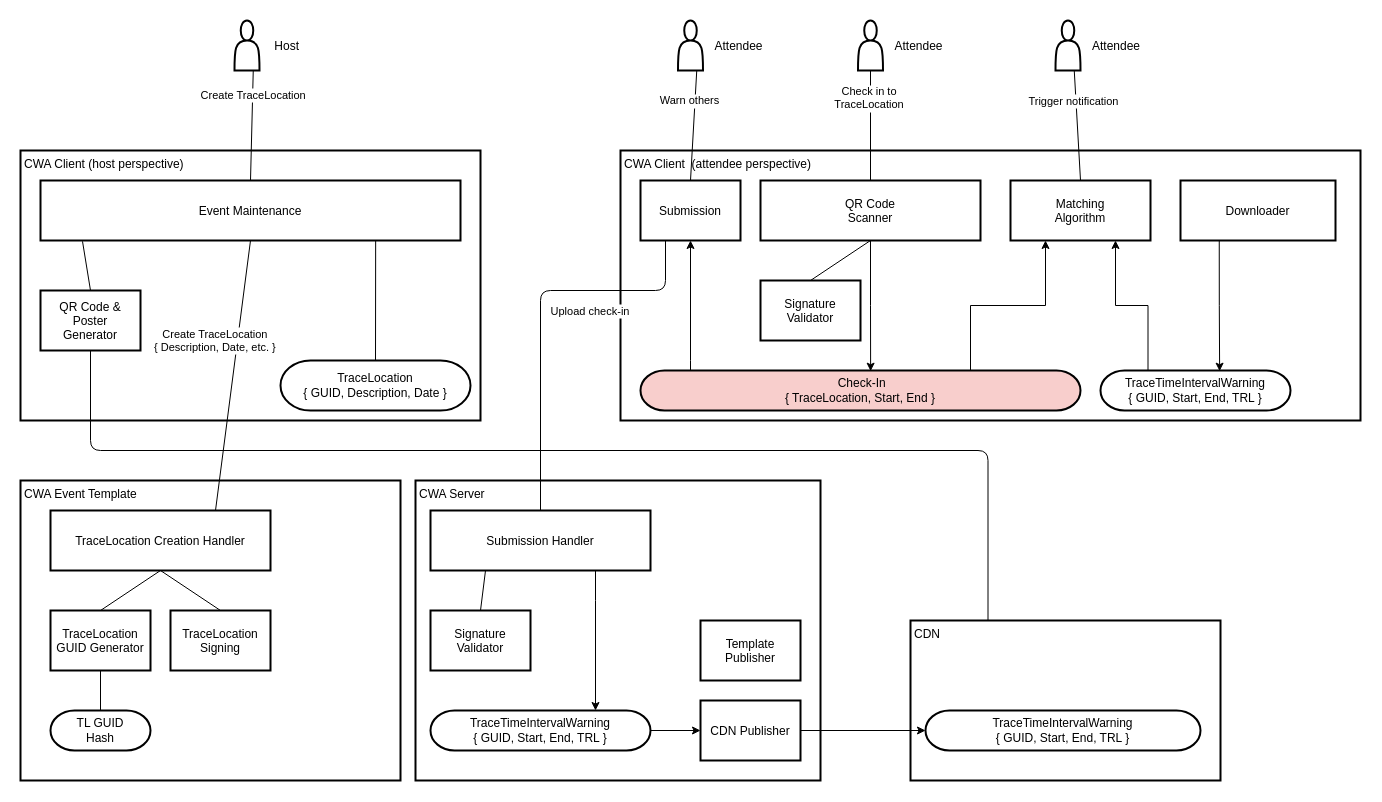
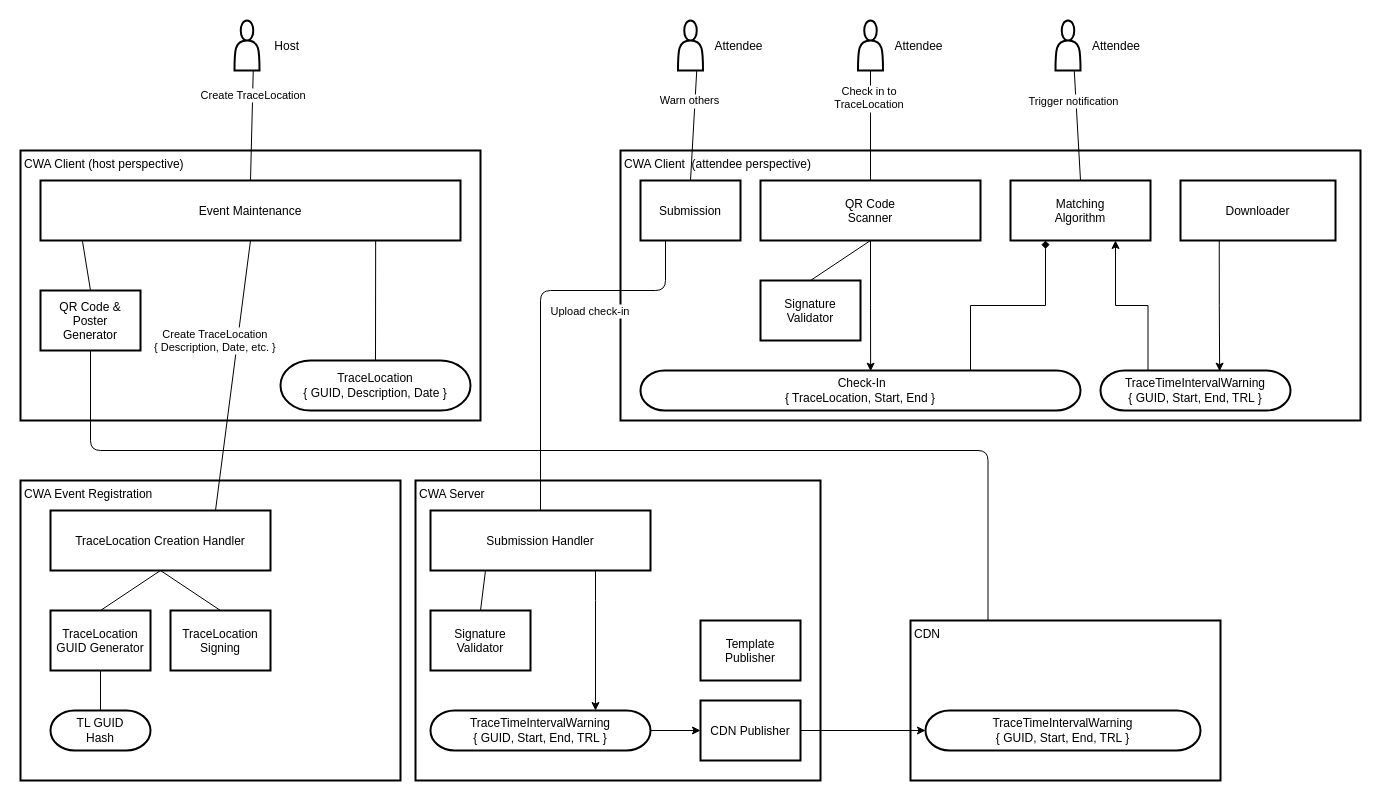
- <mxCell id="30" style="edgeStyle=orthogonalEdgeStyle;rounded=0;orthogonalLoop=1;jettySize=auto;html=1;exitX=0.75;exitY=0;exitDx=0;exitDy=0;entryX=0.25;entryY=1;entryDx=0;entryDy=0;" parent="1" source="8" target="31" edge="1"><mxGeometry relative="1" as="geometry" /></mxCell>
+ <mxCell id="30" style="edgeStyle=orthogonalEdgeStyle;rounded=0;orthogonalLoop=1;jettySize=auto;html=1;exitX=0.75;exitY=0;exitDx=0;exitDy=0;entryX=0.25;entryY=1;entryDx=0;entryDy=0;endArrow=diamond;" parent="1" source="8" target="31" edge="1"><mxGeometry relative="1" as="geometry" /></mxCell>
- <mxCell id="7" style="edgeStyle=orthogonalEdgeStyle;rounded=0;orthogonalLoop=1;jettySize=auto;html=1;entryX=0.5;entryY=1;entryDx=0;entryDy=0;" parent="1" source="8" target="41" edge="1"><mxGeometry relative="1" as="geometry"><Array as="points"><mxPoint x="690" y="360" /><mxPoint x="690" y="360" /></Array></mxGeometry></mxCell>
- <mxCell id="8" value="&amp;nbsp;Check-In&lt;br&gt;{ TraceLocation, Start, End }" style="rounded=1;whiteSpace=wrap;html=1;arcSize=60;strokeWidth=2;fillColor=#f8cecc;" parent="1" vertex="1"><mxGeometry x="640" y="370" width="440" height="40" as="geometry" /></mxCell>
+ <mxCell id="8" value="&amp;nbsp;Check-In&lt;br&gt;{ TraceLocation, Start, End }" style="rounded=1;whiteSpace=wrap;html=1;arcSize=60;strokeWidth=2;" parent="1" vertex="1"><mxGeometry x="640" y="370" width="440" height="40" as="geometry" /></mxCell>
- <mxCell id="12" value="CWA Event Template" style="shape=agent;offsetSize=8;strokeWidth=2;align=left;verticalAlign=top;spacingLeft=2;" parent="1" vertex="1"><mxGeometry x="20" y="480" width="380" height="300" as="geometry" /></mxCell>
+ <mxCell id="12" value="CWA Event Registration" style="shape=agent;offsetSize=8;strokeWidth=2;align=left;verticalAlign=top;spacingLeft=2;" parent="1" vertex="1"><mxGeometry x="20" y="480" width="380" height="300" as="geometry" /></mxCell>
